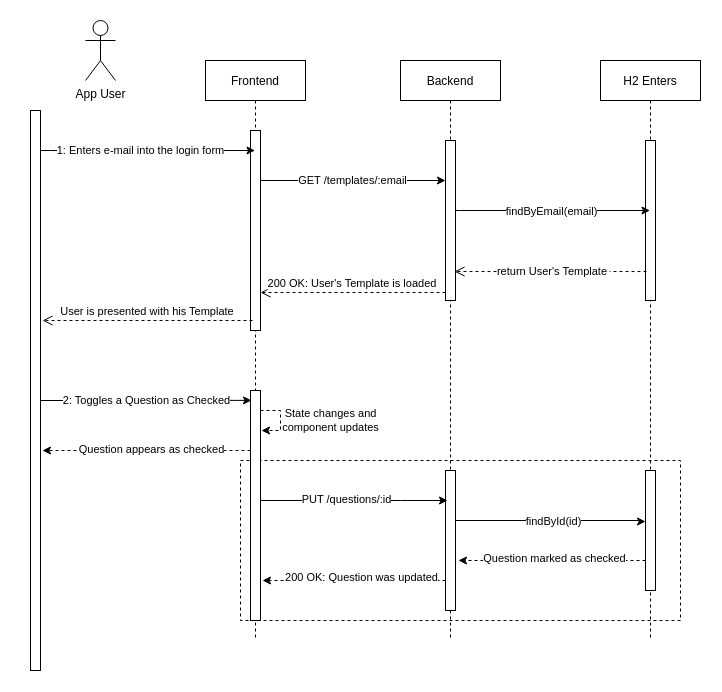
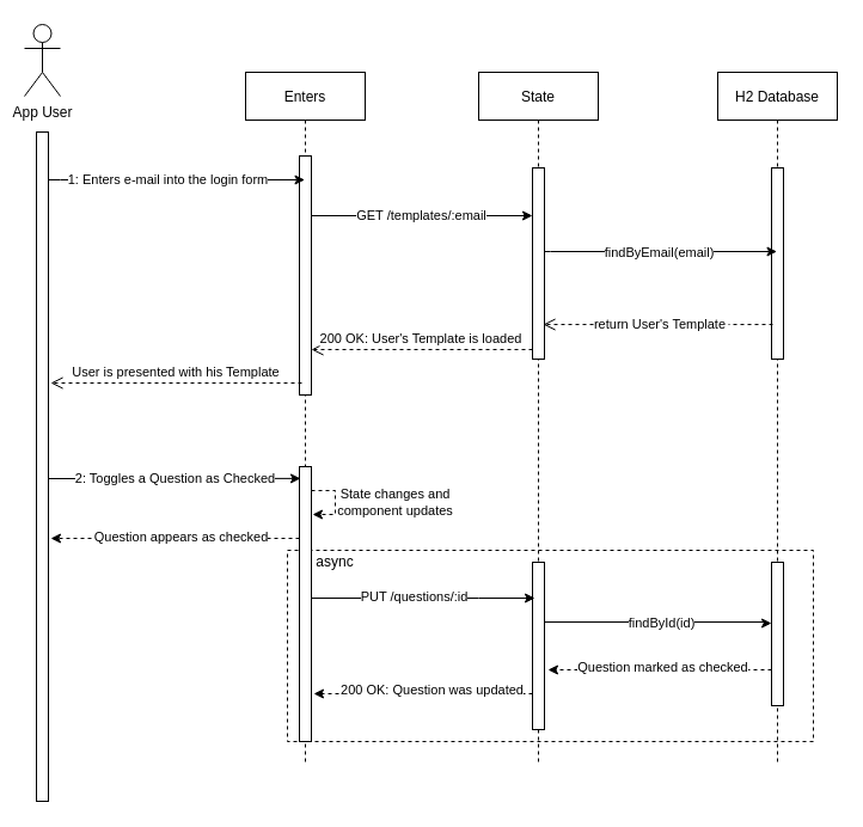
- <mxCell id="12" value="App User" style="shape=umlActor;verticalLabelPosition=bottom;verticalAlign=top;html=1;outlineConnect=0;" parent="1" vertex="1"><mxGeometry x="85" y="20" width="30" height="60" as="geometry" /></mxCell>
+ <mxCell id="12" value="App User" style="shape=umlActor;verticalLabelPosition=bottom;verticalAlign=top;html=1;outlineConnect=0;" parent="1" vertex="1"><mxGeometry x="20" y="20" width="30" height="60" as="geometry" /></mxCell>
- <mxCell id="3" value="Frontend" style="shape=umlLifeline;perimeter=lifelinePerimeter;container=1;collapsible=0;recursiveResize=0;rounded=0;shadow=0;strokeWidth=1;" parent="1" vertex="1"><mxGeometry x="205" y="60" width="100" height="580" as="geometry" /></mxCell>
+ <mxCell id="3" value="Enters" style="shape=umlLifeline;perimeter=lifelinePerimeter;container=1;collapsible=0;recursiveResize=0;rounded=0;shadow=0;strokeWidth=1;" parent="1" vertex="1"><mxGeometry x="205" y="60" width="100" height="580" as="geometry" /></mxCell>
- <mxCell id="8" value="Backend" style="shape=umlLifeline;perimeter=lifelinePerimeter;container=1;collapsible=0;recursiveResize=0;rounded=0;shadow=0;strokeWidth=1;" parent="1" vertex="1"><mxGeometry x="400" y="60" width="100" height="580" as="geometry" /></mxCell>
+ <mxCell id="8" value="State" style="shape=umlLifeline;perimeter=lifelinePerimeter;container=1;collapsible=0;recursiveResize=0;rounded=0;shadow=0;strokeWidth=1;" parent="1" vertex="1"><mxGeometry x="400" y="60" width="100" height="580" as="geometry" /></mxCell>
- <mxCell id="18" value="H2 Enters" style="shape=umlLifeline;perimeter=lifelinePerimeter;container=1;collapsible=0;recursiveResize=0;rounded=0;shadow=0;strokeWidth=1;" parent="1" vertex="1"><mxGeometry x="600" y="60" width="100" height="580" as="geometry" /></mxCell>
+ <mxCell id="18" value="H2 Database" style="shape=umlLifeline;perimeter=lifelinePerimeter;container=1;collapsible=0;recursiveResize=0;rounded=0;shadow=0;strokeWidth=1;" parent="1" vertex="1"><mxGeometry x="600" y="60" width="100" height="580" as="geometry" /></mxCell>
+ <mxCell id="7" value="async" style="text;html=1;strokeColor=none;fillColor=none;align=center;verticalAlign=middle;whiteSpace=wrap;rounded=0;dashed=1;" parent="3" vertex="1"><mxGeometry x="55" y="400" width="40" height="20" as="geometry" /></mxCell>
